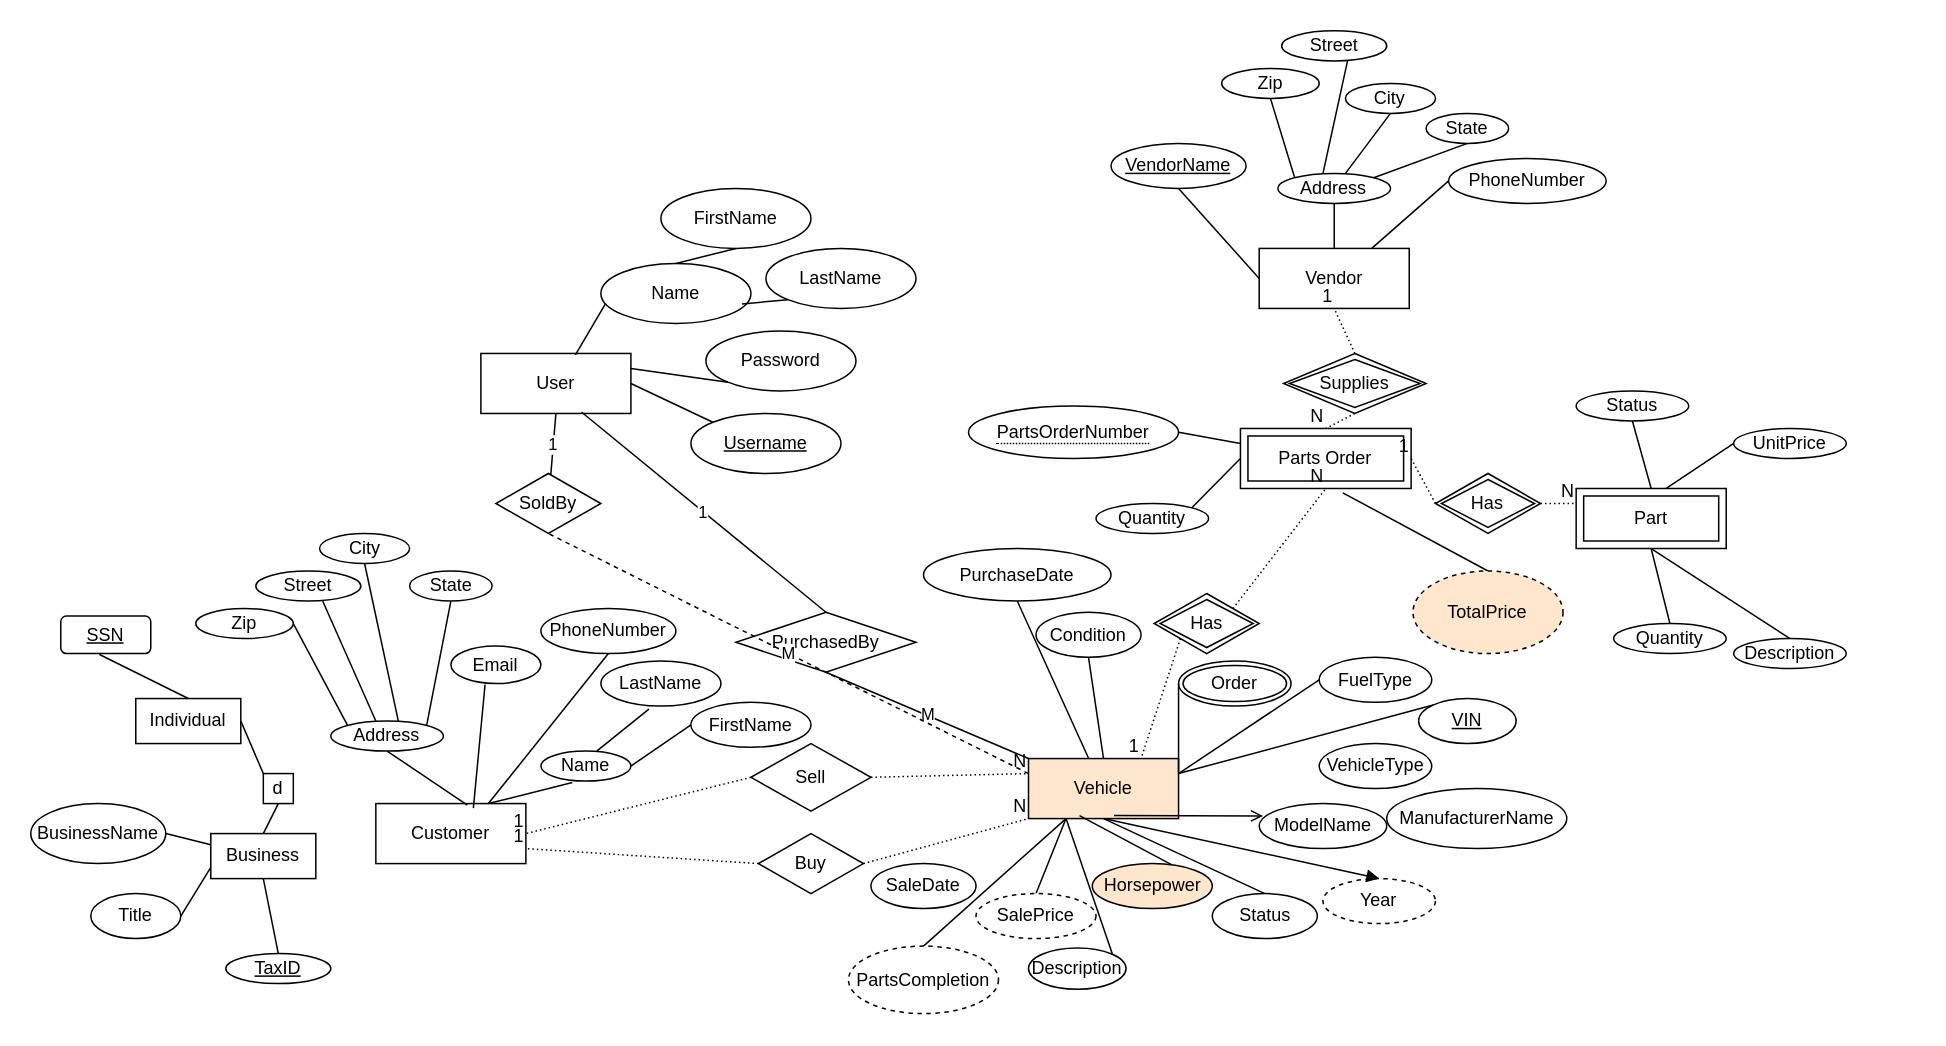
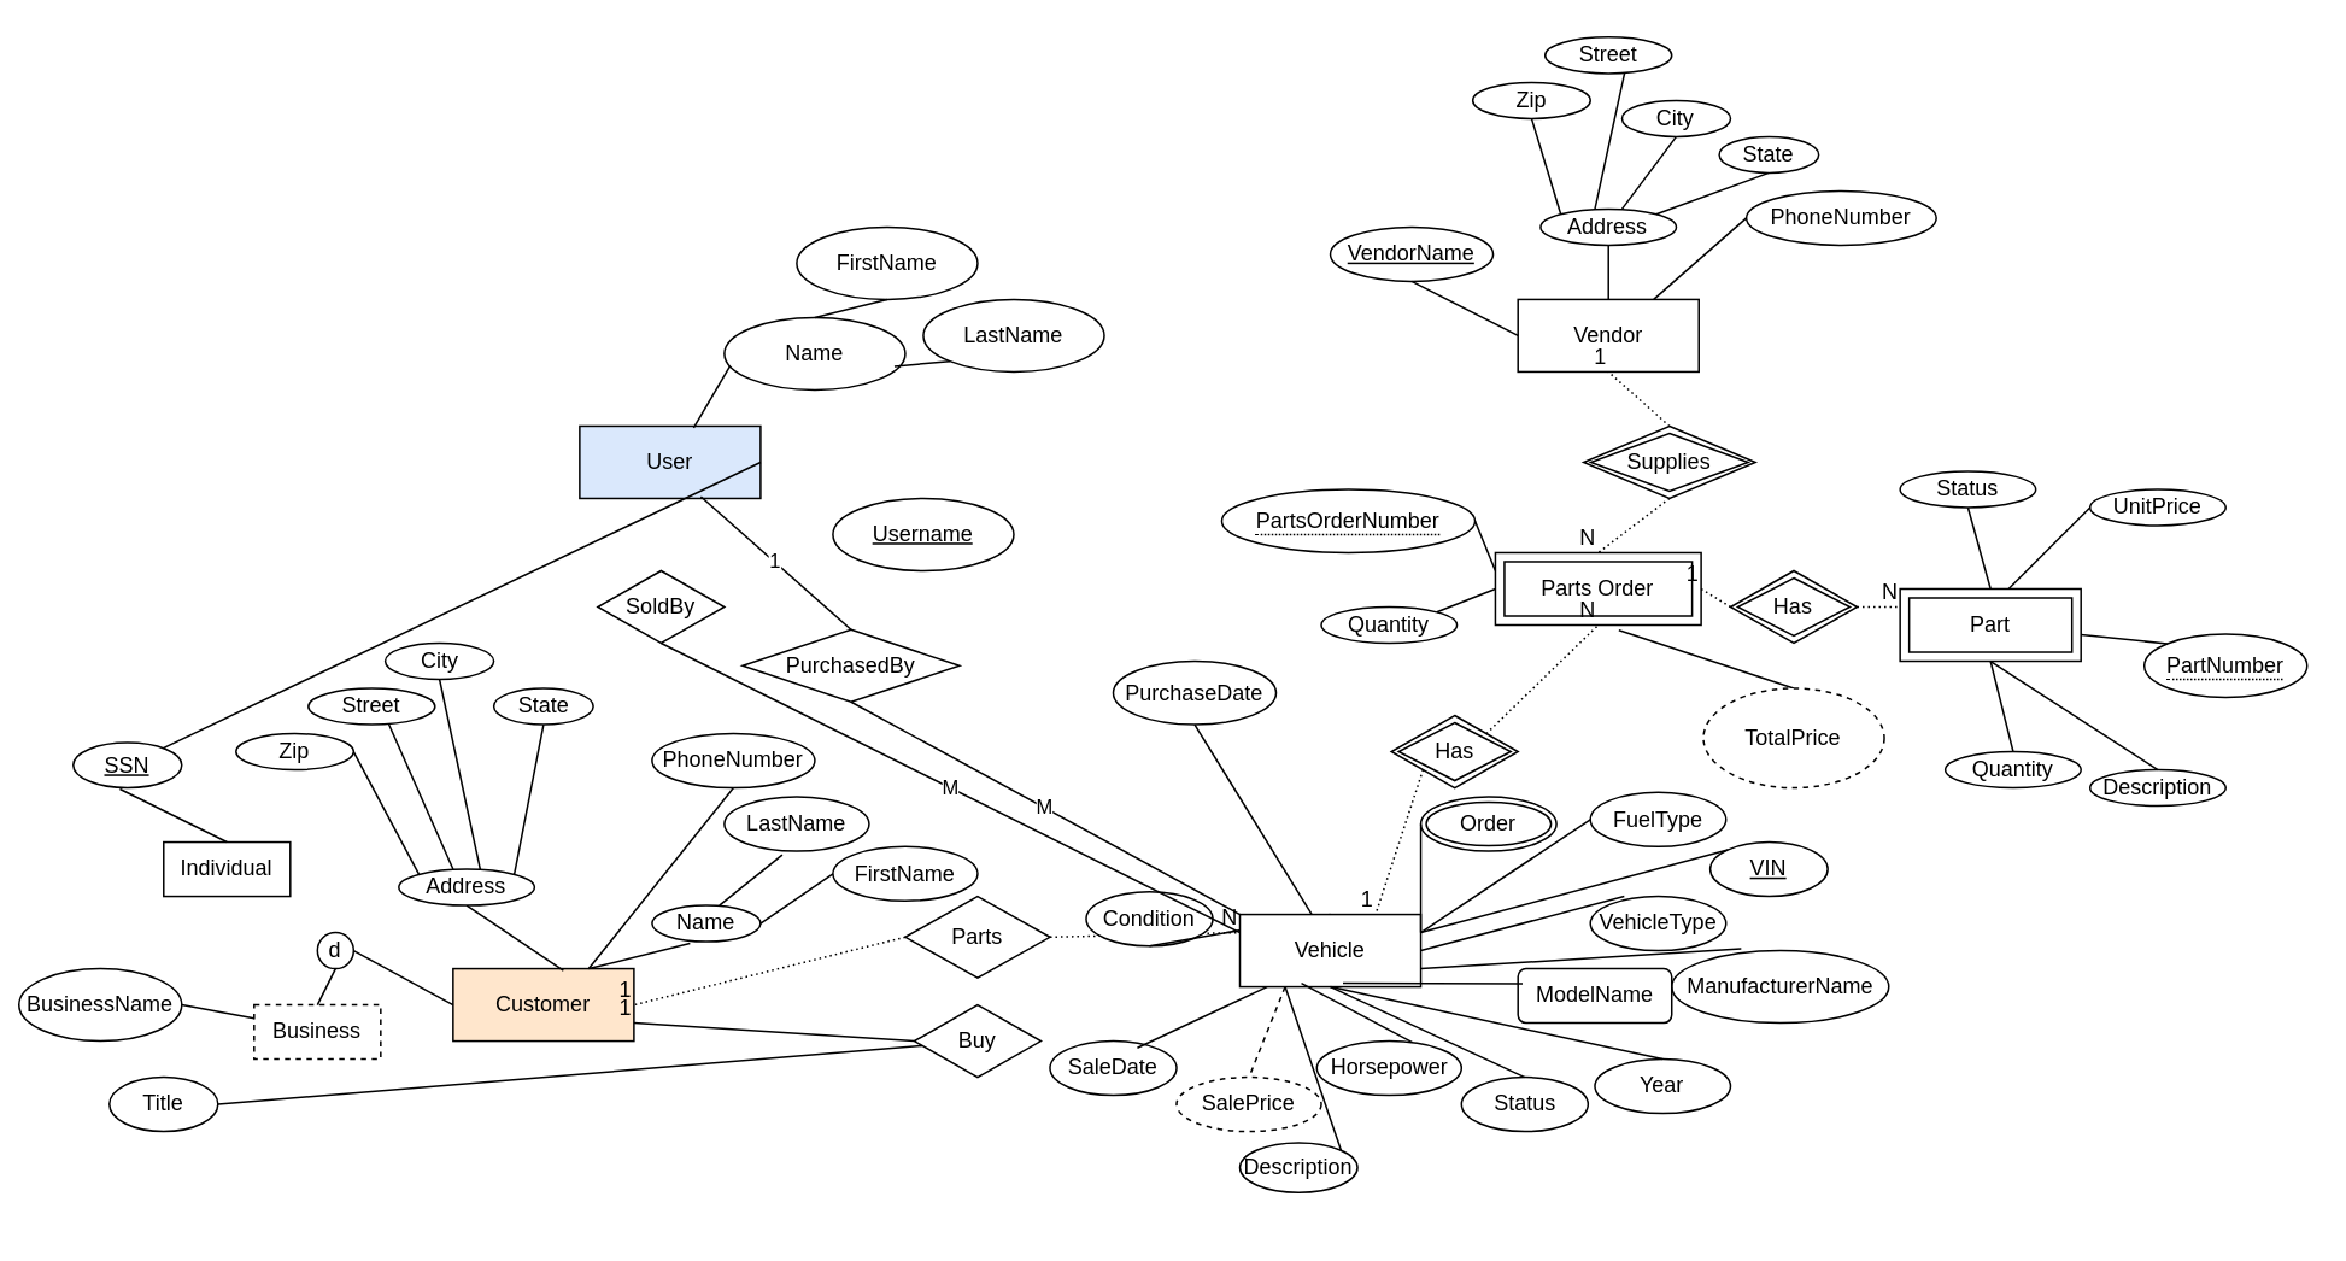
- <mxCell id="91" value="VendorName" style="ellipse;whiteSpace=wrap;html=1;align=center;fontStyle=4;container=0;" parent="1" vertex="1"><mxGeometry x="740" y="95" width="90" height="30" as="geometry" /></mxCell>
+ <mxCell id="91" value="VendorName" style="ellipse;whiteSpace=wrap;html=1;align=center;fontStyle=4;container=0;" parent="1" vertex="1"><mxGeometry x="735" y="125" width="90" height="30" as="geometry" /></mxCell>
- <mxCell id="5" value="Password" style="ellipse;whiteSpace=wrap;html=1;align=center;" parent="2" vertex="1"><mxGeometry x="150" y="95" width="100" height="40" as="geometry" /></mxCell>
- <mxCell id="8" value="" style="endArrow=none;html=1;rounded=0;entryX=0;entryY=1;entryDx=0;entryDy=0;exitX=1;exitY=0.25;exitDx=0;exitDy=0;" parent="2" source="3" target="5" edge="1"><mxGeometry relative="1" as="geometry"><mxPoint x="110" y="140" as="sourcePoint" /><mxPoint x="165" y="166" as="targetPoint" /></mxGeometry></mxCell>
- <mxCell id="3" value="User" style="whiteSpace=wrap;html=1;align=center;" parent="2" vertex="1"><mxGeometry y="110" width="100" height="40" as="geometry" /></mxCell>
+ <mxCell id="3" value="User" style="whiteSpace=wrap;html=1;align=center;fillColor=#dae8fc;" parent="2" vertex="1"><mxGeometry y="110" width="100" height="40" as="geometry" /></mxCell>
- <mxCell id="90" value="Supplies" style="shape=rhombus;double=1;perimeter=rhombusPerimeter;whiteSpace=wrap;html=1;align=center;" parent="1" vertex="1"><mxGeometry x="855" y="235" width="95" height="40" as="geometry" /></mxCell>
+ <mxCell id="90" value="Supplies" style="shape=rhombus;double=1;perimeter=rhombusPerimeter;whiteSpace=wrap;html=1;align=center;" parent="1" vertex="1"><mxGeometry x="875" y="235" width="95" height="40" as="geometry" /></mxCell>
- <mxCell id="7" value="" style="endArrow=none;html=1;rounded=0;entryX=0;entryY=0;entryDx=0;entryDy=0;exitX=1;exitY=0.5;exitDx=0;exitDy=0;" parent="2" source="3" target="6" edge="1"><mxGeometry relative="1" as="geometry"><mxPoint x="-240" y="170" as="sourcePoint" /><mxPoint x="-80" y="170" as="targetPoint" /></mxGeometry></mxCell>
+ <mxCell id="7" value="" style="endArrow=none;html=1;rounded=0;exitX=1;exitY=0.5;exitDx=0;exitDy=0;" parent="2" source="3" target="26" edge="1"><mxGeometry relative="1" as="geometry"><mxPoint x="-240" y="170" as="sourcePoint" /><mxPoint x="-80" y="170" as="targetPoint" /></mxGeometry></mxCell>
- <mxCell id="105" value="&lt;span style=&quot;border-bottom: 1px dotted&quot;&gt;PartsOrderNumber&lt;/span&gt;" style="ellipse;whiteSpace=wrap;html=1;align=center;" parent="1" vertex="1"><mxGeometry x="645" y="270" width="140" height="35" as="geometry" /></mxCell>
+ <mxCell id="105" value="&lt;span style=&quot;border-bottom: 1px dotted&quot;&gt;PartsOrderNumber&lt;/span&gt;" style="ellipse;whiteSpace=wrap;html=1;align=center;" parent="1" vertex="1"><mxGeometry x="675" y="270" width="140" height="35" as="geometry" /></mxCell>
- <mxCell id="127" value="1" style="rounded=0;orthogonalLoop=1;jettySize=auto;html=1;exitX=0.5;exitY=1;exitDx=0;exitDy=0;endArrow=none;endFill=0;" parent="1" source="3" target="125" edge="1"><mxGeometry relative="1" as="geometry" /></mxCell>
- <mxCell id="103" value="UnitPrice" style="ellipse;whiteSpace=wrap;html=1;align=center;container=0;" parent="1" vertex="1"><mxGeometry x="1155" y="285" width="75" height="20" as="geometry" /></mxCell>
+ <mxCell id="103" value="UnitPrice" style="ellipse;whiteSpace=wrap;html=1;align=center;container=0;" parent="1" vertex="1"><mxGeometry x="1155" y="270" width="75" height="20" as="geometry" /></mxCell>
- <mxCell id="54" value="Parts Order" style="shape=ext;margin=3;double=1;whiteSpace=wrap;html=1;align=center;" parent="1" vertex="1"><mxGeometry x="826.25" y="285" width="113.75" height="40" as="geometry" /></mxCell>
+ <mxCell id="54" value="Parts Order" style="shape=ext;margin=3;double=1;whiteSpace=wrap;html=1;align=center;" parent="1" vertex="1"><mxGeometry x="826.25" y="305" width="113.75" height="40" as="geometry" /></mxCell>
+ <mxCell id="114" value="" style="endArrow=none;html=1;rounded=0;exitX=0;exitY=0;exitDx=0;exitDy=0;" parent="1" source="104" target="86" edge="1"><mxGeometry relative="1" as="geometry"><mxPoint x="1180" y="305" as="sourcePoint" /><mxPoint x="1140" y="325" as="targetPoint" /></mxGeometry></mxCell>
+ <mxCell id="104" value="&lt;span style=&quot;border-bottom: 1px dotted&quot;&gt;PartNumber&lt;/span&gt;" style="ellipse;whiteSpace=wrap;html=1;align=center;" parent="1" vertex="1"><mxGeometry x="1185" y="350" width="90" height="35" as="geometry" /></mxCell>
- <mxCell id="46" value="PurchaseDate" style="ellipse;whiteSpace=wrap;html=1;align=center;" parent="1" vertex="1"><mxGeometry x="615" y="365" width="125" height="35" as="geometry" /></mxCell>
+ <mxCell id="46" value="PurchaseDate" style="ellipse;whiteSpace=wrap;html=1;align=center;" parent="1" vertex="1"><mxGeometry x="615" y="365" width="90" height="35" as="geometry" /></mxCell>
- <mxCell id="130" value="M" style="rounded=0;orthogonalLoop=1;jettySize=auto;html=1;exitX=0;exitY=0.25;exitDx=0;exitDy=0;endArrow=none;endFill=0;entryX=0.5;entryY=1;entryDx=0;entryDy=0;dashed=1;" parent="1" source="65" target="125" edge="1"><mxGeometry relative="1" as="geometry"><mxPoint x="580" y="470" as="sourcePoint" /><mxPoint x="365" y="375" as="targetPoint" /></mxGeometry></mxCell>
+ <mxCell id="130" value="M" style="rounded=0;orthogonalLoop=1;jettySize=auto;html=1;exitX=0;exitY=0.25;exitDx=0;exitDy=0;endArrow=none;endFill=0;entryX=0.5;entryY=1;entryDx=0;entryDy=0;" parent="1" source="65" target="125" edge="1"><mxGeometry relative="1" as="geometry"><mxPoint x="580" y="470" as="sourcePoint" /><mxPoint x="365" y="375" as="targetPoint" /></mxGeometry></mxCell>
- <mxCell id="133" value="TotalPrice" style="ellipse;whiteSpace=wrap;html=1;align=center;dashed=1;fillColor=#ffe6cc;" parent="1" vertex="1"><mxGeometry x="941.25" y="380" width="100" height="55" as="geometry" /></mxCell>
+ <mxCell id="133" value="TotalPrice" style="ellipse;whiteSpace=wrap;html=1;align=center;dashed=1;" parent="1" vertex="1"><mxGeometry x="941.25" y="380" width="100" height="55" as="geometry" /></mxCell>
- <mxCell id="26" value="SSN" style="whiteSpace=wrap;html=1;align=center;fontStyle=4;rounded=1;" parent="1" vertex="1"><mxGeometry x="40" y="410" width="60" height="25" as="geometry" /></mxCell>
+ <mxCell id="26" value="SSN" style="ellipse;whiteSpace=wrap;html=1;align=center;fontStyle=4;" parent="1" vertex="1"><mxGeometry x="40" y="410" width="60" height="25" as="geometry" /></mxCell>
- <mxCell id="44" value="Condition" style="ellipse;whiteSpace=wrap;html=1;align=center;" parent="1" vertex="1"><mxGeometry x="690" y="407.5" width="70" height="30" as="geometry" /></mxCell>
+ <mxCell id="44" value="Condition" style="ellipse;whiteSpace=wrap;html=1;align=center;" parent="1" vertex="1"><mxGeometry x="600" y="492.5" width="70" height="30" as="geometry" /></mxCell>
- <mxCell id="126" value="PurchasedBy" style="shape=rhombus;perimeter=rhombusPerimeter;whiteSpace=wrap;html=1;align=center;" parent="1" vertex="1"><mxGeometry x="490" y="407.5" width="120" height="40" as="geometry" /></mxCell>
+ <mxCell id="126" value="PurchasedBy" style="shape=rhombus;perimeter=rhombusPerimeter;whiteSpace=wrap;html=1;align=center;" parent="1" vertex="1"><mxGeometry x="410" y="347.5" width="120" height="40" as="geometry" /></mxCell>
- <mxCell id="18" value="Email" style="ellipse;whiteSpace=wrap;html=1;align=center;" parent="1" vertex="1"><mxGeometry x="300" y="430" width="60" height="25" as="geometry" /></mxCell>
- <mxCell id="19" value="" style="endArrow=none;html=1;rounded=0;exitX=0.65;exitY=0.075;exitDx=0;exitDy=0;entryX=0.38;entryY=1.025;entryDx=0;entryDy=0;exitPerimeter=0;entryPerimeter=0;" parent="1" source="14" target="18" edge="1"><mxGeometry relative="1" as="geometry"><mxPoint x="421" y="166" as="sourcePoint" /><mxPoint x="489" y="73" as="targetPoint" /></mxGeometry></mxCell>
- <mxCell id="51" value="" style="endArrow=none;html=1;rounded=0;exitX=0;exitY=0;exitDx=0;exitDy=0;entryX=1;entryY=0.5;entryDx=0;entryDy=0;" parent="1" source="48" target="15" edge="1"><mxGeometry relative="1" as="geometry"><mxPoint x="150" y="445" as="sourcePoint" /><mxPoint x="150" y="485" as="targetPoint" /></mxGeometry></mxCell>
+ <mxCell id="75" value="" style="endArrow=none;html=1;rounded=0;exitX=1;exitY=0.5;exitDx=0;exitDy=0;entryX=0.25;entryY=0;entryDx=0;entryDy=0;entryPerimeter=0;" parent="1" source="65" target="67" edge="1"><mxGeometry relative="1" as="geometry"><mxPoint x="850" y="505" as="sourcePoint" /><mxPoint x="900" y="501" as="targetPoint" /></mxGeometry></mxCell>
- <mxCell id="34" value="Sell" style="shape=rhombus;perimeter=rhombusPerimeter;whiteSpace=wrap;html=1;align=center;" parent="1" vertex="1"><mxGeometry x="500" y="495" width="80" height="45" as="geometry" /></mxCell>
+ <mxCell id="34" value="Parts" style="shape=rhombus;perimeter=rhombusPerimeter;whiteSpace=wrap;html=1;align=center;" parent="1" vertex="1"><mxGeometry x="500" y="495" width="80" height="45" as="geometry" /></mxCell>
- <mxCell id="48" value="d" style="whiteSpace=wrap;html=1;aspect=fixed;rounded=0;" parent="1" vertex="1"><mxGeometry x="175" y="515" width="20" height="20" as="geometry" /></mxCell>
+ <mxCell id="48" value="d" style="ellipse;whiteSpace=wrap;html=1;aspect=fixed;" parent="1" vertex="1"><mxGeometry x="175" y="515" width="20" height="20" as="geometry" /></mxCell>
- <mxCell id="65" value="Vehicle" style="whiteSpace=wrap;html=1;align=center;container=0;fillColor=#ffe6cc;" parent="1" vertex="1"><mxGeometry x="685" y="505" width="100" height="40" as="geometry" /></mxCell>
+ <mxCell id="65" value="Vehicle" style="whiteSpace=wrap;html=1;align=center;container=0;" parent="1" vertex="1"><mxGeometry x="685" y="505" width="100" height="40" as="geometry" /></mxCell>
+ <mxCell id="76" value="" style="endArrow=none;html=1;rounded=0;exitX=1;exitY=0.75;exitDx=0;exitDy=0;entryX=0.32;entryY=-0.025;entryDx=0;entryDy=0;entryPerimeter=0;" parent="1" source="65" target="68" edge="1"><mxGeometry relative="1" as="geometry"><mxPoint x="830" y="545" as="sourcePoint" /><mxPoint x="910" y="545" as="targetPoint" /></mxGeometry></mxCell>
+ <mxCell id="49" value="" style="endArrow=none;html=1;rounded=0;exitX=1;exitY=0.5;exitDx=0;exitDy=0;entryX=0;entryY=0.5;entryDx=0;entryDy=0;" parent="1" source="48" target="14" edge="1"><mxGeometry relative="1" as="geometry"><mxPoint x="520" y="205" as="sourcePoint" /><mxPoint x="680" y="205" as="targetPoint" /></mxGeometry></mxCell>
- <mxCell id="77" value="" style="endArrow=open;html=1;rounded=0;exitX=0.57;exitY=0.95;exitDx=0;exitDy=0;entryX=0.03;entryY=0.275;entryDx=0;entryDy=0;exitPerimeter=0;entryPerimeter=0;" parent="1" source="65" target="70" edge="1"><mxGeometry relative="1" as="geometry"><mxPoint x="985" y="665" as="sourcePoint" /><mxPoint x="1005" y="675" as="targetPoint" /></mxGeometry></mxCell>
+ <mxCell id="77" value="" style="endArrow=none;html=1;rounded=0;exitX=0.57;exitY=0.95;exitDx=0;exitDy=0;entryX=0.03;entryY=0.275;entryDx=0;entryDy=0;exitPerimeter=0;entryPerimeter=0;" parent="1" source="65" target="70" edge="1"><mxGeometry relative="1" as="geometry"><mxPoint x="985" y="665" as="sourcePoint" /><mxPoint x="1005" y="675" as="targetPoint" /></mxGeometry></mxCell>
- <mxCell id="70" value="ModelName" style="ellipse;whiteSpace=wrap;html=1;align=center;container=0;" parent="1" vertex="1"><mxGeometry x="838.75" y="535" width="85" height="30" as="geometry" /></mxCell>
+ <mxCell id="70" value="ModelName" style="whiteSpace=wrap;html=1;align=center;container=0;rounded=1;" parent="1" vertex="1"><mxGeometry x="838.75" y="535" width="85" height="30" as="geometry" /></mxCell>
- <mxCell id="30" value="BusinessName" style="ellipse;whiteSpace=wrap;html=1;align=center;" parent="1" vertex="1"><mxGeometry x="20" y="535" width="90" height="40" as="geometry" /></mxCell>
+ <mxCell id="30" value="BusinessName" style="ellipse;whiteSpace=wrap;html=1;align=center;" parent="1" vertex="1"><mxGeometry x="10" y="535" width="90" height="40" as="geometry" /></mxCell>
- <mxCell id="14" value="Customer" style="whiteSpace=wrap;html=1;align=center;container=0;" parent="1" vertex="1"><mxGeometry x="250" y="535" width="100" height="40" as="geometry" /></mxCell>
+ <mxCell id="14" value="Customer" style="whiteSpace=wrap;html=1;align=center;container=0;fillColor=#ffe6cc;" parent="1" vertex="1"><mxGeometry x="250" y="535" width="100" height="40" as="geometry" /></mxCell>
- <mxCell id="40" value="" style="endArrow=none;html=1;rounded=0;dashed=1;dashPattern=1 2;exitX=1;exitY=0.5;exitDx=0;exitDy=0;entryX=0;entryY=1;entryDx=0;entryDy=0;" parent="1" source="39" target="65" edge="1"><mxGeometry relative="1" as="geometry"><mxPoint x="310" y="205" as="sourcePoint" /><mxPoint x="470" y="205" as="targetPoint" /></mxGeometry></mxCell>
- <mxCell id="41" value="N" style="resizable=0;html=1;whiteSpace=wrap;align=right;verticalAlign=bottom;" parent="40" connectable="0" vertex="1"><mxGeometry x="1" relative="1" as="geometry" /></mxCell>
+ <mxCell id="53" value="" style="endArrow=none;html=1;rounded=0;exitX=0.15;exitY=1;exitDx=0;exitDy=0;entryX=0.69;entryY=0.125;entryDx=0;entryDy=0;entryPerimeter=0;exitPerimeter=0;" parent="1" source="65" target="52" edge="1"><mxGeometry relative="1" as="geometry"><mxPoint x="650" y="565" as="sourcePoint" /><mxPoint x="527" y="706" as="targetPoint" /></mxGeometry></mxCell>
- <mxCell id="16" value="Business" style="whiteSpace=wrap;html=1;align=center;container=0;" parent="1" vertex="1"><mxGeometry x="140" y="555" width="70" height="30" as="geometry" /></mxCell>
+ <mxCell id="16" value="Business" style="whiteSpace=wrap;html=1;align=center;container=0;dashed=1;" parent="1" vertex="1"><mxGeometry x="140" y="555" width="70" height="30" as="geometry" /></mxCell>
- <mxCell id="42" value="" style="endArrow=none;html=1;rounded=0;dashed=1;dashPattern=1 2;entryX=1;entryY=0.75;entryDx=0;entryDy=0;exitX=0;exitY=0.5;exitDx=0;exitDy=0;" parent="1" source="39" target="14" edge="1"><mxGeometry relative="1" as="geometry"><mxPoint x="378" y="480" as="sourcePoint" /><mxPoint x="400" y="545" as="targetPoint" /></mxGeometry></mxCell>
+ <mxCell id="42" value="" style="endArrow=none;html=1;rounded=0;dashed=0;dashPattern=1 2;entryX=1;entryY=0.75;entryDx=0;entryDy=0;exitX=0;exitY=0.5;exitDx=0;exitDy=0;" parent="1" source="39" target="14" edge="1"><mxGeometry relative="1" as="geometry"><mxPoint x="378" y="480" as="sourcePoint" /><mxPoint x="400" y="545" as="targetPoint" /></mxGeometry></mxCell>
- <mxCell id="84" value="" style="endArrow=none;html=1;rounded=0;exitX=0.25;exitY=1;exitDx=0;exitDy=0;entryX=0.5;entryY=0;entryDx=0;entryDy=0;" parent="1" source="65" target="136" edge="1"><mxGeometry relative="1" as="geometry"><mxPoint x="635" y="535" as="sourcePoint" /><mxPoint x="715.6" y="595.75" as="targetPoint" /></mxGeometry></mxCell>
+ <mxCell id="84" value="" style="endArrow=none;html=1;rounded=0;exitX=0.25;exitY=1;exitDx=0;exitDy=0;entryX=0.5;entryY=0;entryDx=0;entryDy=0;dashed=1;" parent="1" source="65" target="136" edge="1"><mxGeometry relative="1" as="geometry"><mxPoint x="635" y="535" as="sourcePoint" /><mxPoint x="715.6" y="595.75" as="targetPoint" /></mxGeometry></mxCell>
- <mxCell id="78" value="" style="endArrow=block;html=1;rounded=0;exitX=0.5;exitY=1;exitDx=0;exitDy=0;entryX=0.5;entryY=0;entryDx=0;entryDy=0;" parent="1" source="65" target="71" edge="1"><mxGeometry relative="1" as="geometry"><mxPoint x="787" y="563" as="sourcePoint" /><mxPoint x="850" y="675" as="targetPoint" /></mxGeometry></mxCell>
+ <mxCell id="78" value="" style="endArrow=none;html=1;rounded=0;exitX=0.5;exitY=1;exitDx=0;exitDy=0;entryX=0.5;entryY=0;entryDx=0;entryDy=0;" parent="1" source="65" target="71" edge="1"><mxGeometry relative="1" as="geometry"><mxPoint x="787" y="563" as="sourcePoint" /><mxPoint x="850" y="675" as="targetPoint" /></mxGeometry></mxCell>
- <mxCell id="134" value="" style="endArrow=none;html=1;rounded=0;entryX=0.25;entryY=1;entryDx=0;entryDy=0;exitX=0.5;exitY=0;exitDx=0;exitDy=0;" edge="1" parent="1" source="135" target="65"><mxGeometry width="50" height="50" relative="1" as="geometry"><mxPoint x="632.5" y="635" as="sourcePoint" /><mxPoint x="590" y="645" as="targetPoint" /></mxGeometry></mxCell>
- <mxCell id="79" value="Horsepower" style="ellipse;whiteSpace=wrap;html=1;align=center;container=0;fillColor=#ffe6cc;" parent="1" vertex="1"><mxGeometry x="727.5" y="575" width="80" height="30" as="geometry" /></mxCell>
+ <mxCell id="79" value="Horsepower" style="ellipse;whiteSpace=wrap;html=1;align=center;container=0;" parent="1" vertex="1"><mxGeometry x="727.5" y="575" width="80" height="30" as="geometry" /></mxCell>
- <mxCell id="33" value="" style="endArrow=none;html=1;rounded=0;exitX=1;exitY=0.5;exitDx=0;exitDy=0;entryX=0;entryY=0.75;entryDx=0;entryDy=0;" parent="1" source="31" target="16" edge="1"><mxGeometry relative="1" as="geometry"><mxPoint x="0" y="795" as="sourcePoint" /><mxPoint x="20" y="745" as="targetPoint" /></mxGeometry></mxCell>
+ <mxCell id="33" value="" style="endArrow=none;html=1;rounded=0;exitX=1;exitY=0.5;exitDx=0;exitDy=0;" parent="1" source="31" target="39" edge="1"><mxGeometry relative="1" as="geometry"><mxPoint x="0" y="795" as="sourcePoint" /><mxPoint x="20" y="745" as="targetPoint" /></mxGeometry></mxCell>
- <mxCell id="71" value="Year" style="ellipse;whiteSpace=wrap;html=1;align=center;container=0;dashed=1;" parent="1" vertex="1"><mxGeometry x="881.25" y="585" width="75" height="30" as="geometry" /></mxCell>
+ <mxCell id="71" value="Year" style="ellipse;whiteSpace=wrap;html=1;align=center;container=0;" parent="1" vertex="1"><mxGeometry x="881.25" y="585" width="75" height="30" as="geometry" /></mxCell>
- <mxCell id="28" value="" style="endArrow=none;html=1;rounded=0;exitX=0.5;exitY=0;exitDx=0;exitDy=0;entryX=0.5;entryY=1;entryDx=0;entryDy=0;" parent="1" source="27" target="16" edge="1"><mxGeometry relative="1" as="geometry"><mxPoint x="260" y="635" as="sourcePoint" /><mxPoint x="70" y="585" as="targetPoint" /></mxGeometry></mxCell>
- <mxCell id="27" value="TaxID" style="ellipse;whiteSpace=wrap;html=1;align=center;fontStyle=4;" parent="1" vertex="1"><mxGeometry x="150" y="635" width="70" height="20" as="geometry" /></mxCell>
- <mxCell id="135" value="PartsCompletion" style="ellipse;whiteSpace=wrap;html=1;align=center;dashed=1;" vertex="1" parent="1"><mxGeometry x="565" y="630" width="100" height="45" as="geometry" /></mxCell>
